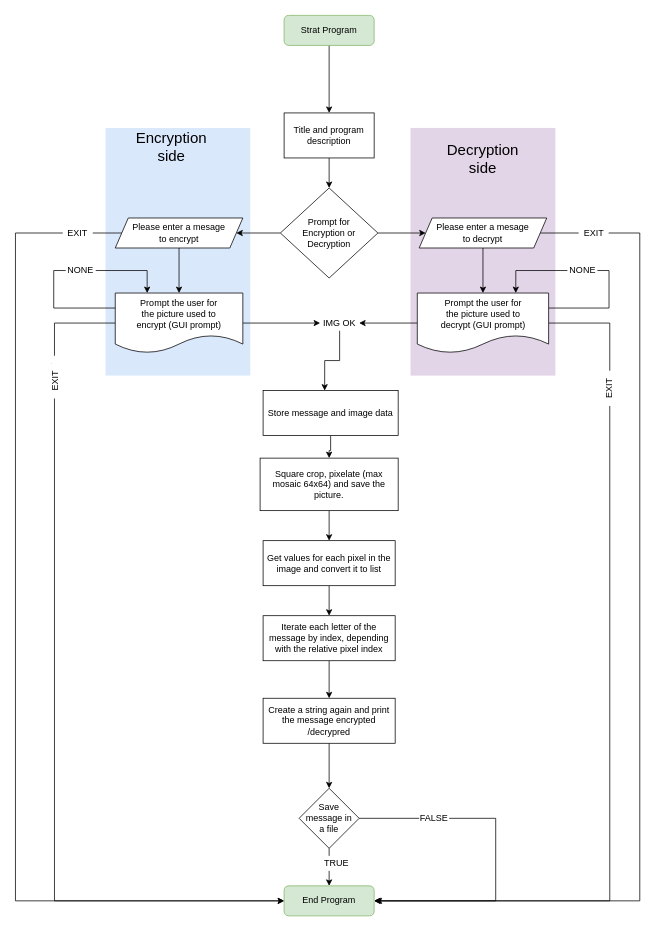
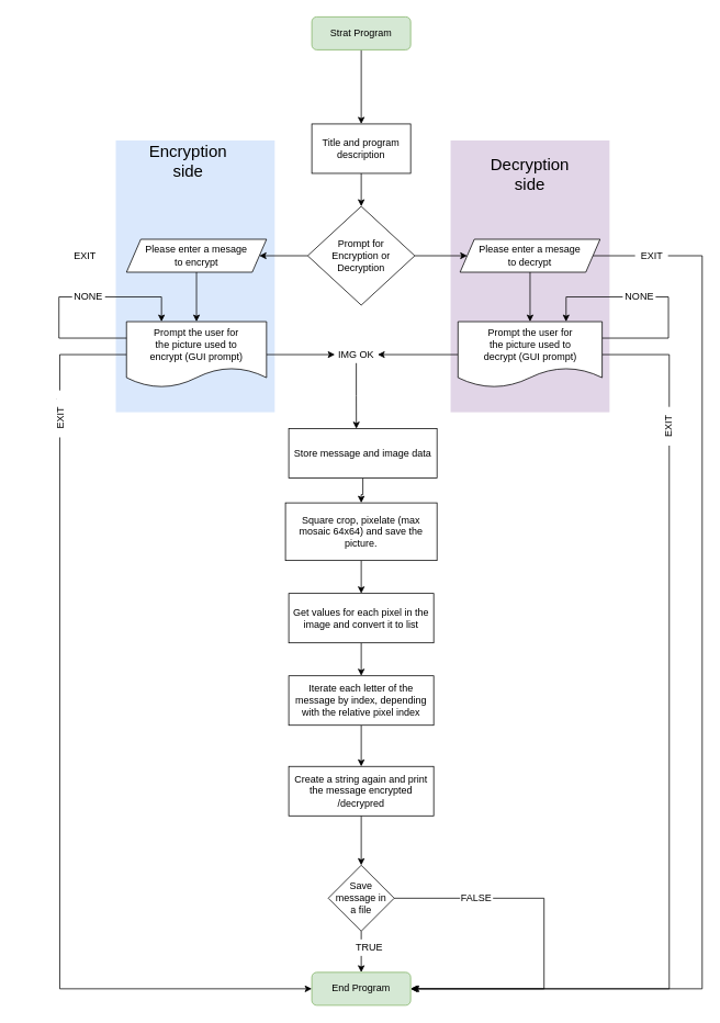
- <mxCell id="46" value="IMG OK" style="text;html=1;align=center;verticalAlign=middle;whiteSpace=wrap;rounded=0;fillColor=#ffffff;" vertex="1" parent="1"><mxGeometry x="426" y="420" width="52" height="20" as="geometry" /></mxCell>
+ <mxCell id="46" value="IMG OK" style="text;html=1;align=center;verticalAlign=middle;whiteSpace=wrap;rounded=0;fillColor=#ffffff;" vertex="1" parent="1"><mxGeometry x="406" y="420" width="52" height="20" as="geometry" /></mxCell>
- <mxCell id="7" style="edgeStyle=orthogonalEdgeStyle;rounded=0;comic=0;orthogonalLoop=1;jettySize=auto;html=1;entryX=0;entryY=0.5;entryDx=0;entryDy=0;strokeColor=#000000;" edge="1" parent="1" source="8" target="9"><mxGeometry relative="1" as="geometry"><Array as="points"><mxPoint x="20" y="310" /><mxPoint x="20" y="1200" /></Array></mxGeometry></mxCell>
